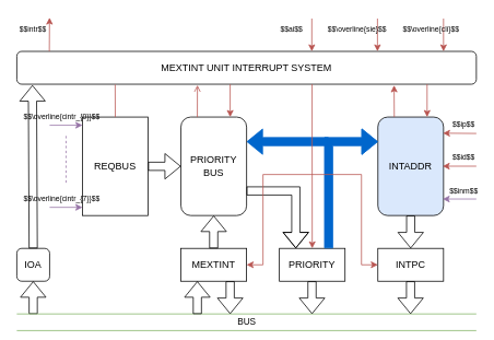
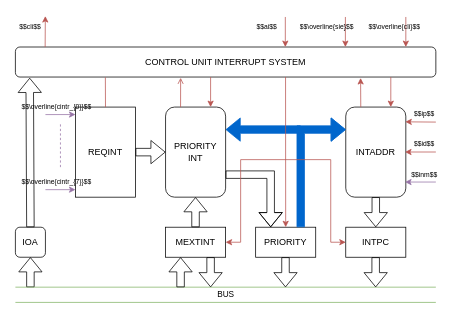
- <mxCell id="44" value="$$intr$$" style="text;html=1;align=center;verticalAlign=middle;whiteSpace=wrap;rounded=0;fontSize=9;" vertex="1" parent="1"><mxGeometry x="25" y="26" width="30" height="20" as="geometry" /></mxCell>
+ <mxCell id="44" value="$$cli$$" style="text;html=1;align=center;verticalAlign=middle;whiteSpace=wrap;rounded=0;fontSize=9;" vertex="1" parent="1"><mxGeometry x="25" y="26" width="30" height="20" as="geometry" /></mxCell>
- <mxCell id="6" value="MEXTINT UNIT INTERRUPT SYSTEM" style="rounded=1;whiteSpace=wrap;html=1;" vertex="1" parent="1"><mxGeometry x="20" y="62" width="560" height="40" as="geometry" /></mxCell>
+ <mxCell id="6" value="CONTROL UNIT INTERRUPT SYSTEM" style="rounded=1;whiteSpace=wrap;html=1;" vertex="1" parent="1"><mxGeometry x="20" y="62" width="560" height="40" as="geometry" /></mxCell>
- <mxCell id="7" value="REQ&lt;span style=&quot;background-color: initial;&quot;&gt;BUS&lt;/span&gt;" style="rounded=0;whiteSpace=wrap;html=1;" vertex="1" parent="1"><mxGeometry x="100" y="142" width="80" height="120" as="geometry" /></mxCell>
+ <mxCell id="7" value="REQ&lt;span style=&quot;background-color: initial;&quot;&gt;INT&lt;/span&gt;" style="rounded=0;whiteSpace=wrap;html=1;" vertex="1" parent="1"><mxGeometry x="100" y="142" width="80" height="120" as="geometry" /></mxCell>
- <mxCell id="8" value="PRIORITY BUS" style="rounded=1;whiteSpace=wrap;html=1;" vertex="1" parent="1"><mxGeometry x="220" y="142" width="80" height="120" as="geometry" /></mxCell>
+ <mxCell id="8" value="PRIORITY INT" style="rounded=1;whiteSpace=wrap;html=1;" vertex="1" parent="1"><mxGeometry x="220" y="142" width="80" height="120" as="geometry" /></mxCell>
- <mxCell id="11" value="&lt;div&gt;INTADDR&lt;/div&gt;" style="rounded=1;whiteSpace=wrap;html=1;fillColor=#dae8fc;" vertex="1" parent="1"><mxGeometry x="460" y="142" width="80" height="120" as="geometry" /></mxCell>
+ <mxCell id="11" value="&lt;div&gt;INTADDR&lt;/div&gt;" style="rounded=1;whiteSpace=wrap;html=1;" vertex="1" parent="1"><mxGeometry x="460" y="142" width="80" height="120" as="geometry" /></mxCell>
